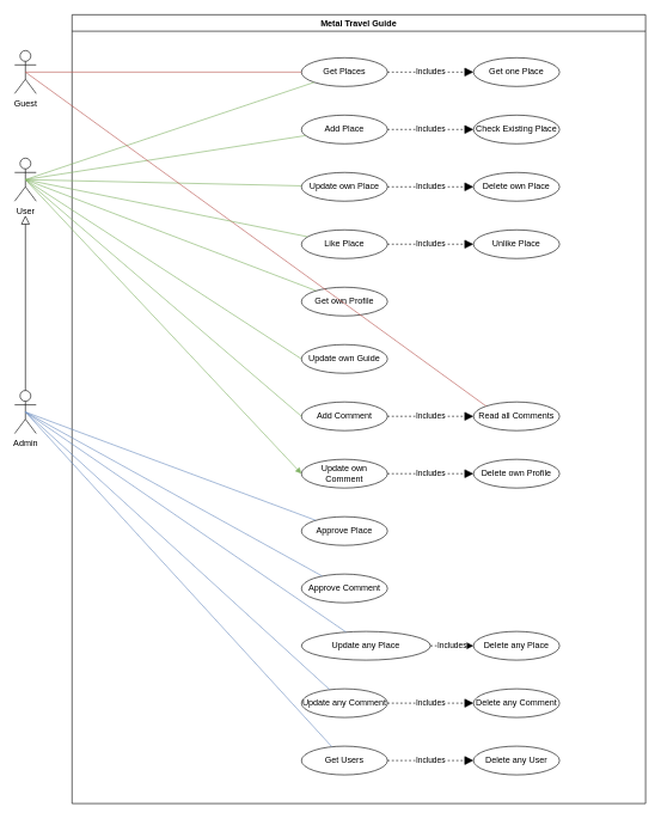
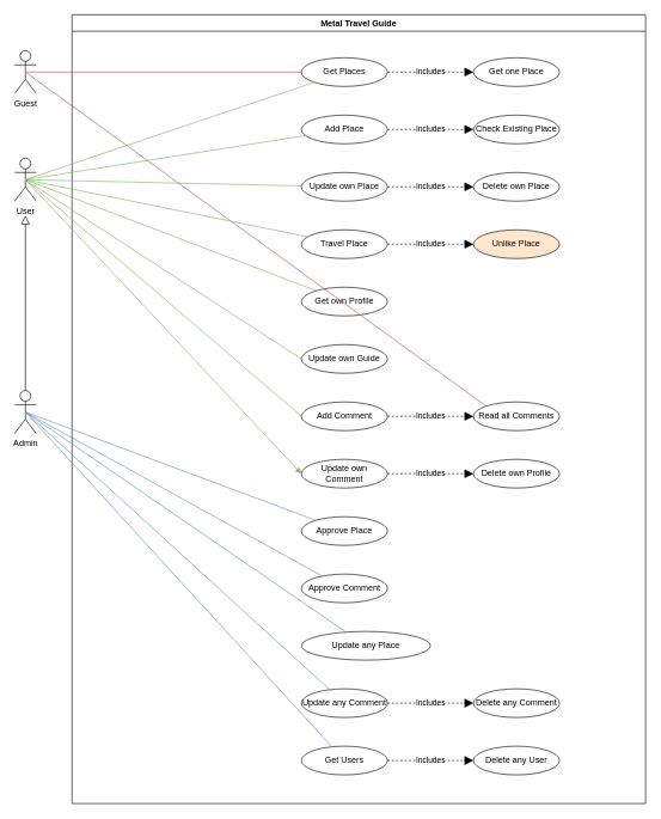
- <mxCell id="33" value="Like Place" style="ellipse;whiteSpace=wrap;html=1;" vertex="1" parent="4"><mxGeometry x="320" y="300" width="120" height="40" as="geometry" /></mxCell>
+ <mxCell id="33" value="Travel Place" style="ellipse;whiteSpace=wrap;html=1;" vertex="1" parent="4"><mxGeometry x="320" y="300" width="120" height="40" as="geometry" /></mxCell>
- <mxCell id="34" value="Unlike Place" style="ellipse;whiteSpace=wrap;html=1;" vertex="1" parent="4"><mxGeometry x="560" y="300" width="120" height="40" as="geometry" /></mxCell>
+ <mxCell id="34" value="Unlike Place" style="ellipse;whiteSpace=wrap;html=1;fillColor=#ffe6cc;" vertex="1" parent="4"><mxGeometry x="560" y="300" width="120" height="40" as="geometry" /></mxCell>
- <mxCell id="24" value="Includes" style="endArrow=block;endSize=10;endFill=1;html=1;rounded=0;strokeWidth=1;startSize=10;dashed=1;startArrow=none;exitX=1;exitY=0.5;exitDx=0;exitDy=0;entryX=0;entryY=0.5;entryDx=0;entryDy=0;" parent="4" source="22" target="23" edge="1"><mxGeometry width="160" relative="1" as="geometry"><mxPoint x="290" y="710" as="sourcePoint" /><mxPoint x="410" y="710" as="targetPoint" /></mxGeometry></mxCell>
- <mxCell id="23" value="Delete any Place" style="ellipse;whiteSpace=wrap;html=1;" parent="4" vertex="1"><mxGeometry x="560" y="860" width="120" height="40" as="geometry" /></mxCell>
